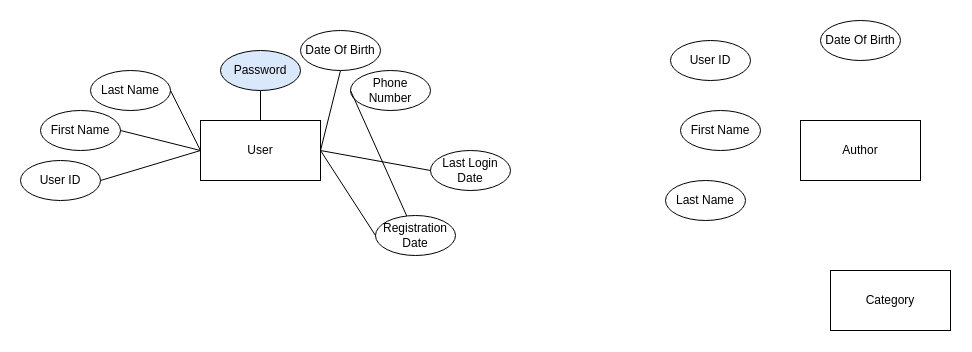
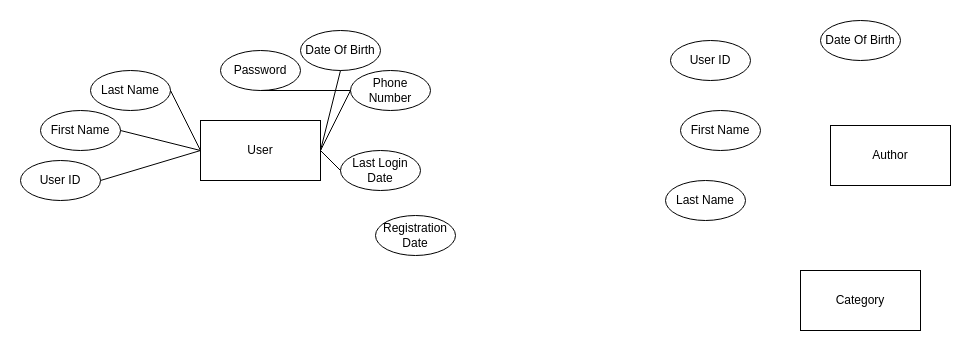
- <mxCell id="12" value="Password" style="ellipse;whiteSpace=wrap;html=1;fillColor=#dae8fc;" vertex="1" parent="1"><mxGeometry x="220" y="50" width="80" height="40" as="geometry" /></mxCell>
+ <mxCell id="12" value="Password" style="ellipse;whiteSpace=wrap;html=1;" vertex="1" parent="1"><mxGeometry x="220" y="50" width="80" height="40" as="geometry" /></mxCell>
- <mxCell id="16" value="" style="endArrow=none;html=1;rounded=0;exitX=0.5;exitY=1;exitDx=0;exitDy=0;entryX=0.5;entryY=0;entryDx=0;entryDy=0;" edge="1" parent="1" source="12" target="2"><mxGeometry width="50" height="50" relative="1" as="geometry"><mxPoint x="140" y="220" as="sourcePoint" /><mxPoint x="237" y="196" as="targetPoint" /></mxGeometry></mxCell>
+ <mxCell id="16" value="" style="endArrow=none;html=1;rounded=0;exitX=0.5;exitY=1;exitDx=0;exitDy=0;" edge="1" parent="1" source="12" target="5"><mxGeometry width="50" height="50" relative="1" as="geometry"><mxPoint x="140" y="220" as="sourcePoint" /><mxPoint x="237" y="196" as="targetPoint" /></mxGeometry></mxCell>
- <mxCell id="3" value="Author" style="rounded=0;whiteSpace=wrap;html=1;" vertex="1" parent="1"><mxGeometry x="800" y="120" width="120" height="60" as="geometry" /></mxCell>
+ <mxCell id="3" value="Author" style="rounded=0;whiteSpace=wrap;html=1;" vertex="1" parent="1"><mxGeometry x="830" y="125" width="120" height="60" as="geometry" /></mxCell>
- <mxCell id="18" value="" style="endArrow=none;html=1;rounded=0;exitX=0;exitY=0.5;exitDx=0;exitDy=0;" edge="1" parent="1" source="5" target="6"><mxGeometry width="50" height="50" relative="1" as="geometry"><mxPoint x="160" y="240" as="sourcePoint" /><mxPoint x="257" y="216" as="targetPoint" /></mxGeometry></mxCell>
+ <mxCell id="18" value="" style="endArrow=none;html=1;rounded=0;exitX=0;exitY=0.5;exitDx=0;exitDy=0;entryX=1;entryY=0.5;entryDx=0;entryDy=0;" edge="1" parent="1" source="5" target="2"><mxGeometry width="50" height="50" relative="1" as="geometry"><mxPoint x="160" y="240" as="sourcePoint" /><mxPoint x="257" y="216" as="targetPoint" /></mxGeometry></mxCell>
- <mxCell id="9" value="Last Login Date" style="ellipse;whiteSpace=wrap;html=1;" vertex="1" parent="1"><mxGeometry x="430" y="150" width="80" height="40" as="geometry" /></mxCell>
+ <mxCell id="9" value="Last Login Date" style="ellipse;whiteSpace=wrap;html=1;" vertex="1" parent="1"><mxGeometry x="340" y="150" width="80" height="40" as="geometry" /></mxCell>
- <mxCell id="20" value="" style="endArrow=none;html=1;rounded=0;exitX=1;exitY=0.5;exitDx=0;exitDy=0;entryX=0;entryY=0.5;entryDx=0;entryDy=0;" edge="1" parent="1" source="2" target="6"><mxGeometry width="50" height="50" relative="1" as="geometry"><mxPoint x="180" y="260" as="sourcePoint" /><mxPoint x="277" y="236" as="targetPoint" /></mxGeometry></mxCell>
- <mxCell id="4" value="Category" style="rounded=0;whiteSpace=wrap;html=1;" vertex="1" parent="1"><mxGeometry x="830" y="270" width="120" height="60" as="geometry" /></mxCell>
+ <mxCell id="4" value="Category" style="rounded=0;whiteSpace=wrap;html=1;" vertex="1" parent="1"><mxGeometry x="800" y="270" width="120" height="60" as="geometry" /></mxCell>
